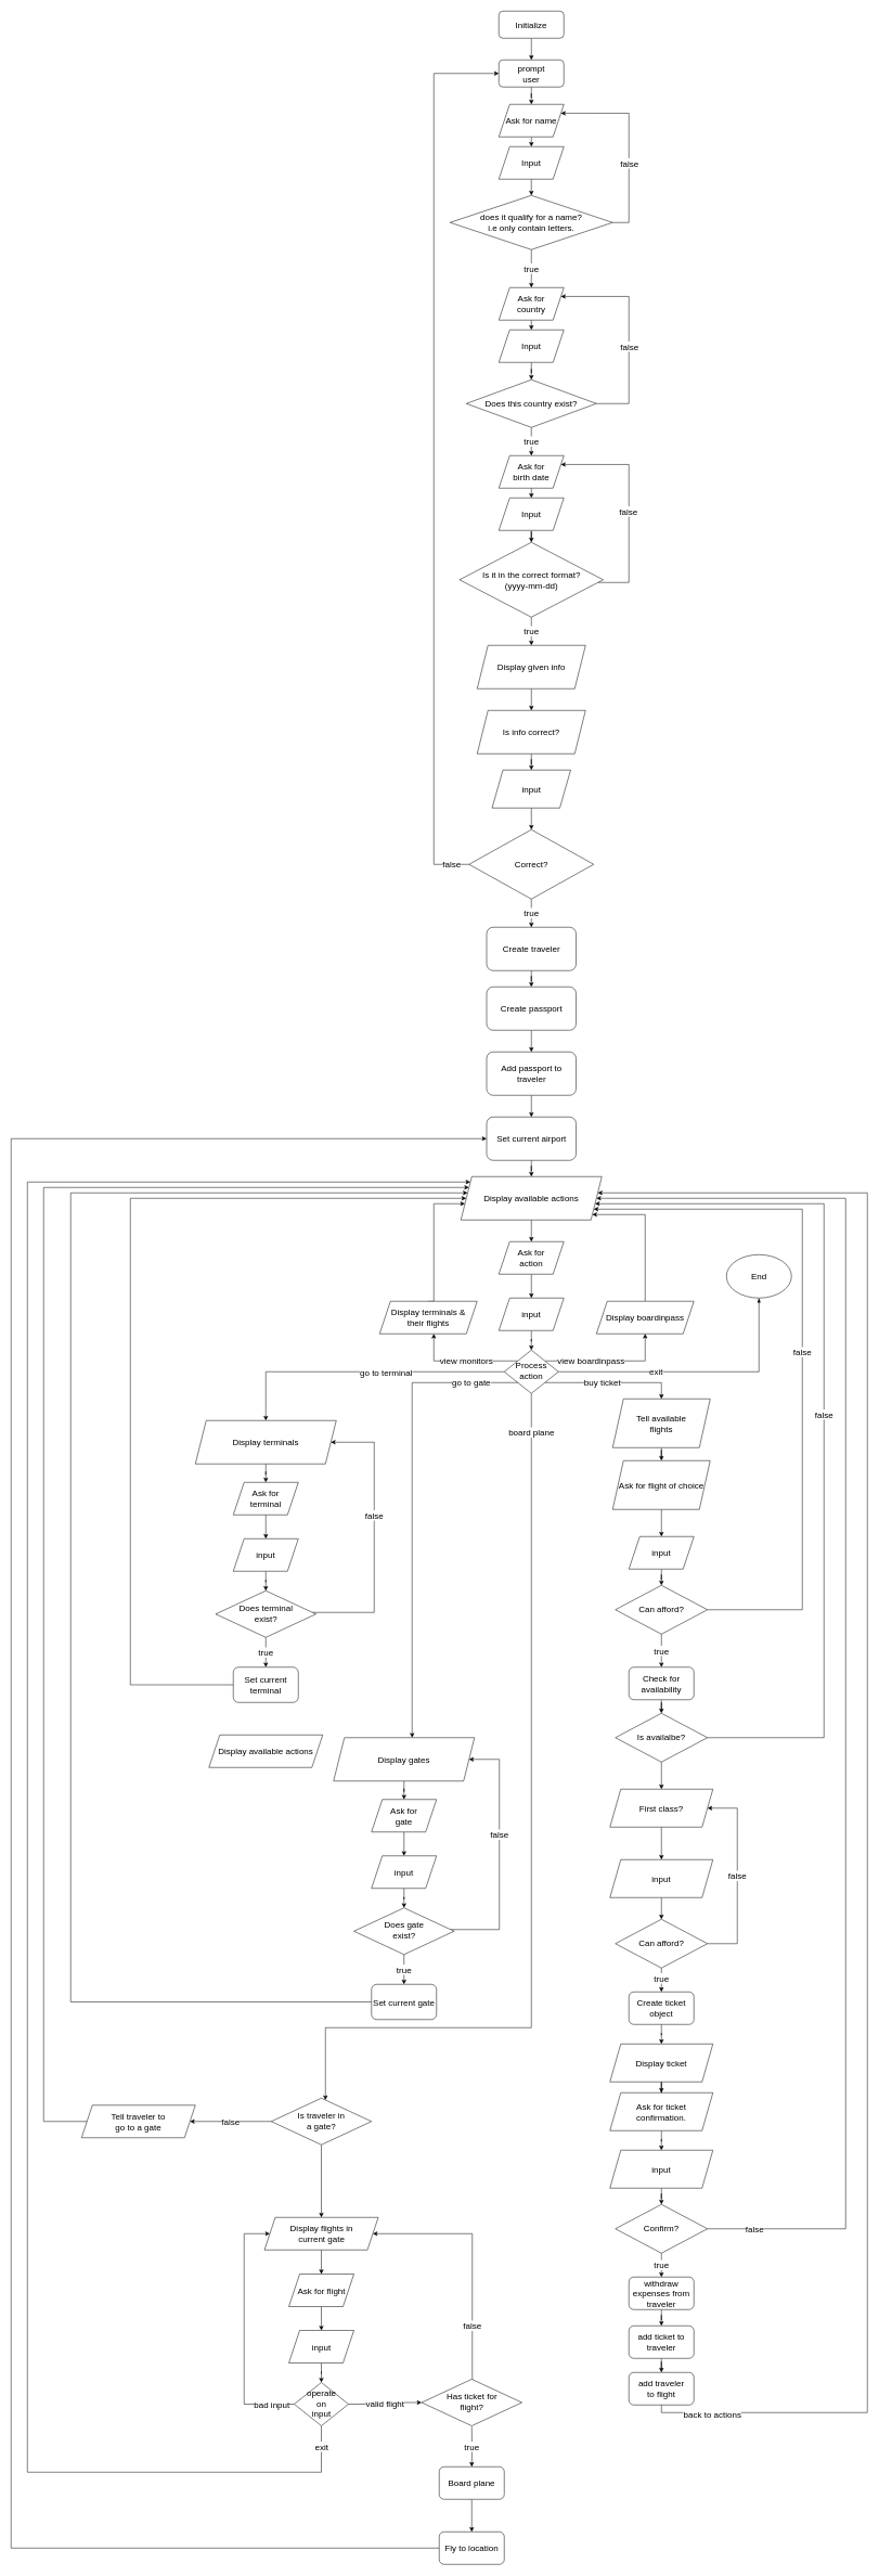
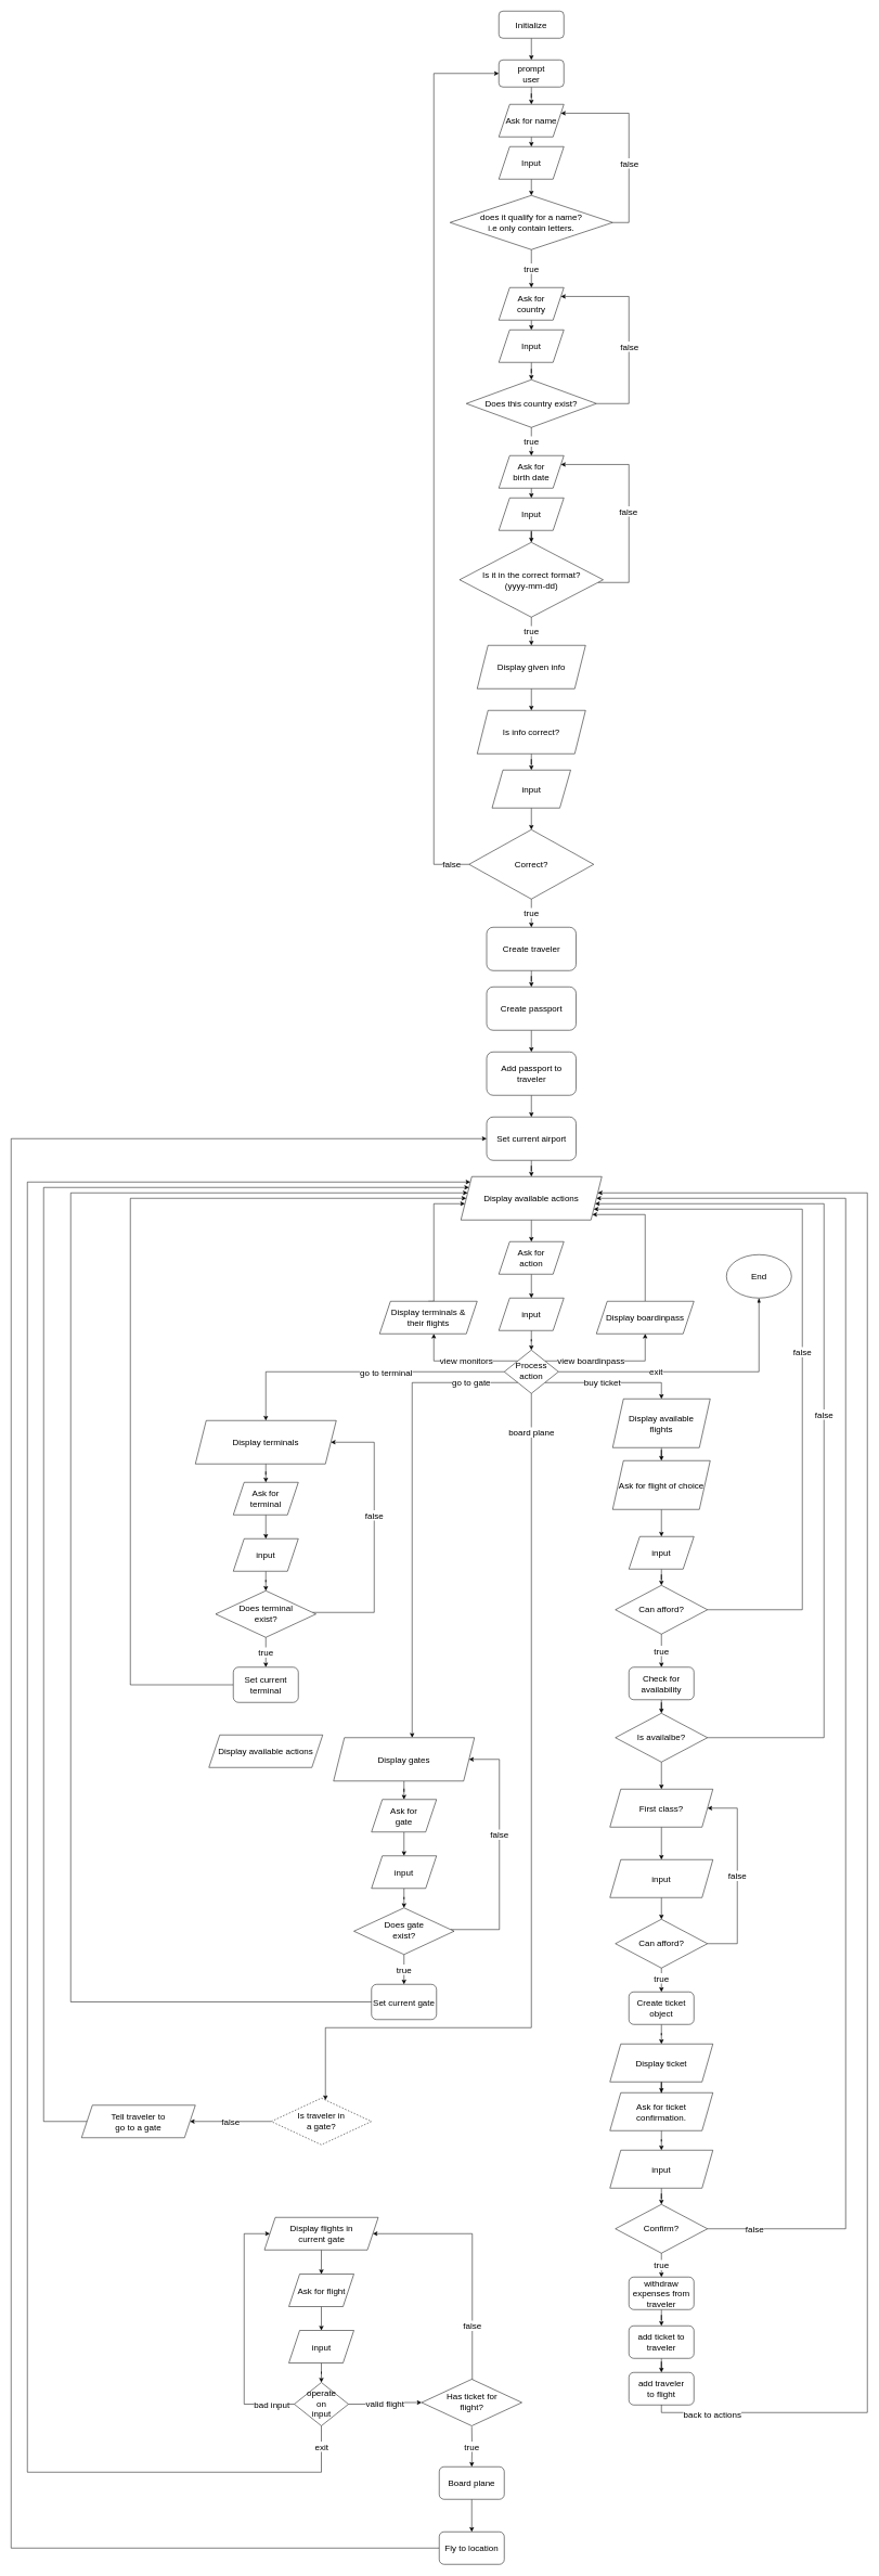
- <mxCell id="88" value="&lt;div&gt;Tell available&lt;/div&gt;&lt;div&gt;flights&lt;br&gt;&lt;/div&gt;" style="shape=parallelogram;perimeter=parallelogramPerimeter;whiteSpace=wrap;html=1;fixedSize=1;fontSize=16;" parent="1" vertex="1"><mxGeometry x="1130" y="2580" width="180" height="90" as="geometry" /></mxCell>
+ <mxCell id="88" value="&lt;div&gt;Display available&lt;/div&gt;&lt;div&gt;flights&lt;br&gt;&lt;/div&gt;" style="shape=parallelogram;perimeter=parallelogramPerimeter;whiteSpace=wrap;html=1;fixedSize=1;fontSize=16;" parent="1" vertex="1"><mxGeometry x="1130" y="2580" width="180" height="90" as="geometry" /></mxCell>
- <mxCell id="151" value="&lt;div&gt;Is traveler in&lt;/div&gt;&lt;div&gt;a gate?&lt;br&gt;&lt;/div&gt;" style="rhombus;whiteSpace=wrap;html=1;shadow=0;fontFamily=Helvetica;fontSize=16;align=center;strokeWidth=1;spacing=6;spacingTop=-4;" vertex="1" parent="1"><mxGeometry x="500" y="3870" width="185" height="86" as="geometry" /></mxCell>
+ <mxCell id="151" value="&lt;div&gt;Is traveler in&lt;/div&gt;&lt;div&gt;a gate?&lt;br&gt;&lt;/div&gt;" style="rhombus;whiteSpace=wrap;html=1;shadow=0;fontFamily=Helvetica;fontSize=16;align=center;strokeWidth=1;spacing=6;spacingTop=-4;dashed=1;" vertex="1" parent="1"><mxGeometry x="500" y="3870" width="185" height="86" as="geometry" /></mxCell>
- <mxCell id="149" style="edgeStyle=orthogonalEdgeStyle;rounded=0;orthogonalLoop=1;jettySize=auto;html=1;fontSize=16;" edge="1" parent="1" source="151" target="128"><mxGeometry relative="1" as="geometry" /></mxCell>
